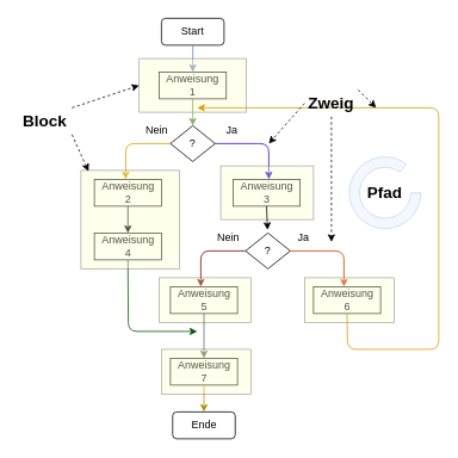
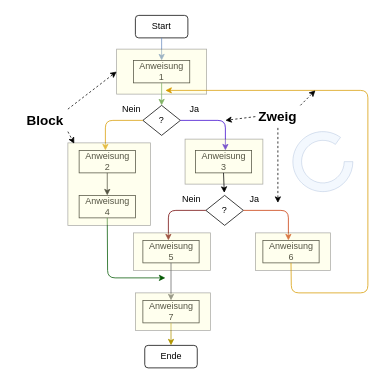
- <mxCell id="61" value="Zweig" style="text;html=1;strokeColor=none;fillColor=none;align=center;verticalAlign=middle;whiteSpace=wrap;rounded=0;opacity=33;fontSize=18;fontStyle=1" vertex="1" parent="1"><mxGeometry x="340" y="100" width="60" height="30" as="geometry" /></mxCell>
+ <mxCell id="61" value="Zweig" style="text;html=1;strokeColor=none;fillColor=none;align=center;verticalAlign=middle;whiteSpace=wrap;rounded=0;opacity=33;fontSize=18;fontStyle=1" vertex="1" parent="1"><mxGeometry x="340" y="140" width="60" height="30" as="geometry" /></mxCell>
- <mxCell id="57" value="Block" style="text;html=1;strokeColor=none;fillColor=none;align=center;verticalAlign=middle;whiteSpace=wrap;rounded=0;opacity=33;fontSize=18;fontStyle=1" vertex="1" parent="1"><mxGeometry x="20" y="120" width="60" height="30" as="geometry" /></mxCell>
+ <mxCell id="57" value="Block" style="text;html=1;strokeColor=none;fillColor=none;align=center;verticalAlign=middle;whiteSpace=wrap;rounded=0;opacity=33;fontSize=18;fontStyle=1" vertex="1" parent="1"><mxGeometry x="30" y="145" width="60" height="30" as="geometry" /></mxCell>
- <mxCell id="63" value="Pfad" style="text;html=1;strokeColor=none;fillColor=none;align=center;verticalAlign=middle;whiteSpace=wrap;rounded=0;opacity=33;fontSize=18;fontStyle=1" vertex="1" parent="1"><mxGeometry x="400" y="200" width="60" height="30" as="geometry" /></mxCell>
